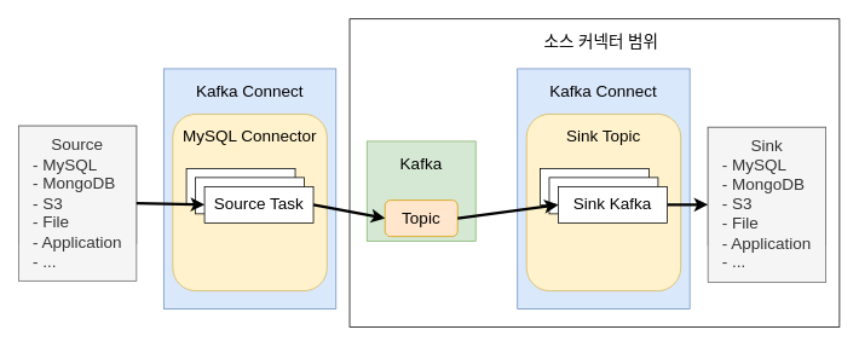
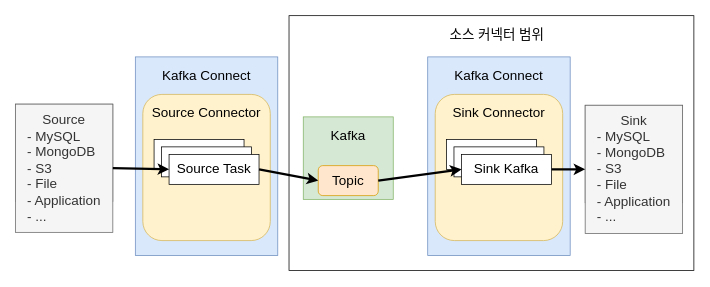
- <mxCell id="8" value="MySQL Connector" style="text;html=1;strokeColor=none;fillColor=none;align=center;verticalAlign=middle;whiteSpace=wrap;rounded=0;fontSize=18;" parent="1" vertex="1"><mxGeometry x="200" y="135" width="150" height="30" as="geometry" /></mxCell>
+ <mxCell id="8" value="Source Connector" style="text;html=1;strokeColor=none;fillColor=none;align=center;verticalAlign=middle;whiteSpace=wrap;rounded=0;fontSize=18;" parent="1" vertex="1"><mxGeometry x="200" y="135" width="150" height="30" as="geometry" /></mxCell>
- <mxCell id="22" value="Sink Topic" style="text;html=1;strokeColor=none;fillColor=none;align=center;verticalAlign=middle;whiteSpace=wrap;rounded=0;fontSize=18;" parent="1" vertex="1"><mxGeometry x="590" y="135" width="150" height="30" as="geometry" /></mxCell>
+ <mxCell id="22" value="Sink Connector" style="text;html=1;strokeColor=none;fillColor=none;align=center;verticalAlign=middle;whiteSpace=wrap;rounded=0;fontSize=18;" parent="1" vertex="1"><mxGeometry x="590" y="135" width="150" height="30" as="geometry" /></mxCell>
